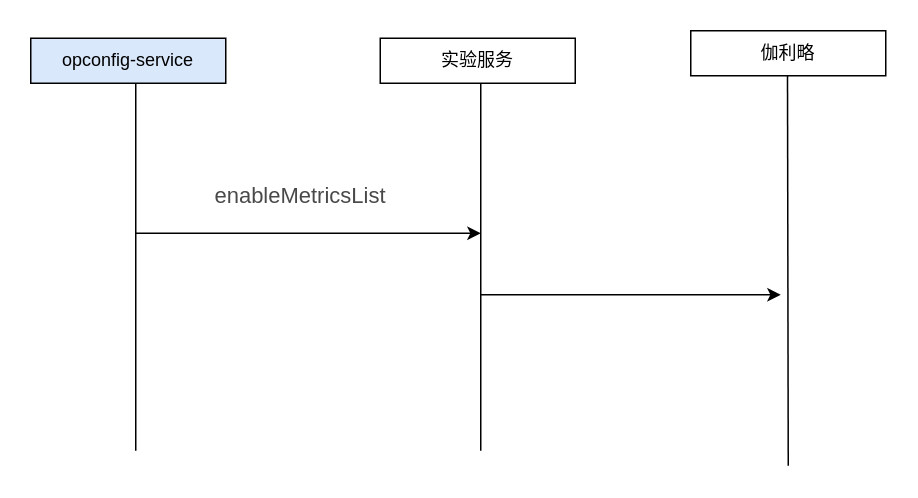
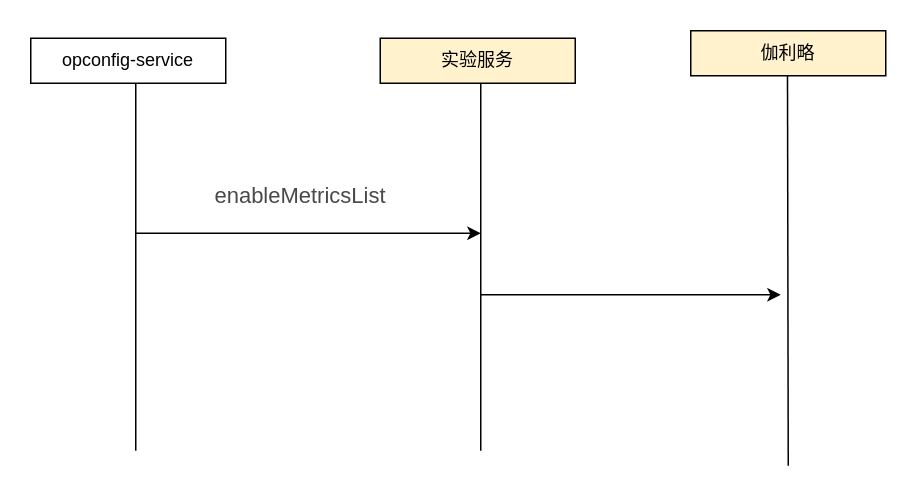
- <mxCell id="9" value="伽利略" style="rounded=0;whiteSpace=wrap;html=1;" vertex="1" parent="1"><mxGeometry x="460" y="20" width="130" height="30" as="geometry" /></mxCell>
+ <mxCell id="9" value="伽利略" style="rounded=0;whiteSpace=wrap;html=1;fillColor=#fff2cc;" vertex="1" parent="1"><mxGeometry x="460" y="20" width="130" height="30" as="geometry" /></mxCell>
- <mxCell id="2" value="opconfig-service" style="rounded=0;whiteSpace=wrap;html=1;fillColor=#dae8fc;" vertex="1" parent="1"><mxGeometry x="20" y="25" width="130" height="30" as="geometry" /></mxCell>
+ <mxCell id="2" value="opconfig-service" style="rounded=0;whiteSpace=wrap;html=1;" vertex="1" parent="1"><mxGeometry x="20" y="25" width="130" height="30" as="geometry" /></mxCell>
- <mxCell id="3" value="实验服务" style="rounded=0;whiteSpace=wrap;html=1;" vertex="1" parent="1"><mxGeometry x="253" y="25" width="130" height="30" as="geometry" /></mxCell>
+ <mxCell id="3" value="实验服务" style="rounded=0;whiteSpace=wrap;html=1;fillColor=#fff2cc;" vertex="1" parent="1"><mxGeometry x="253" y="25" width="130" height="30" as="geometry" /></mxCell>
